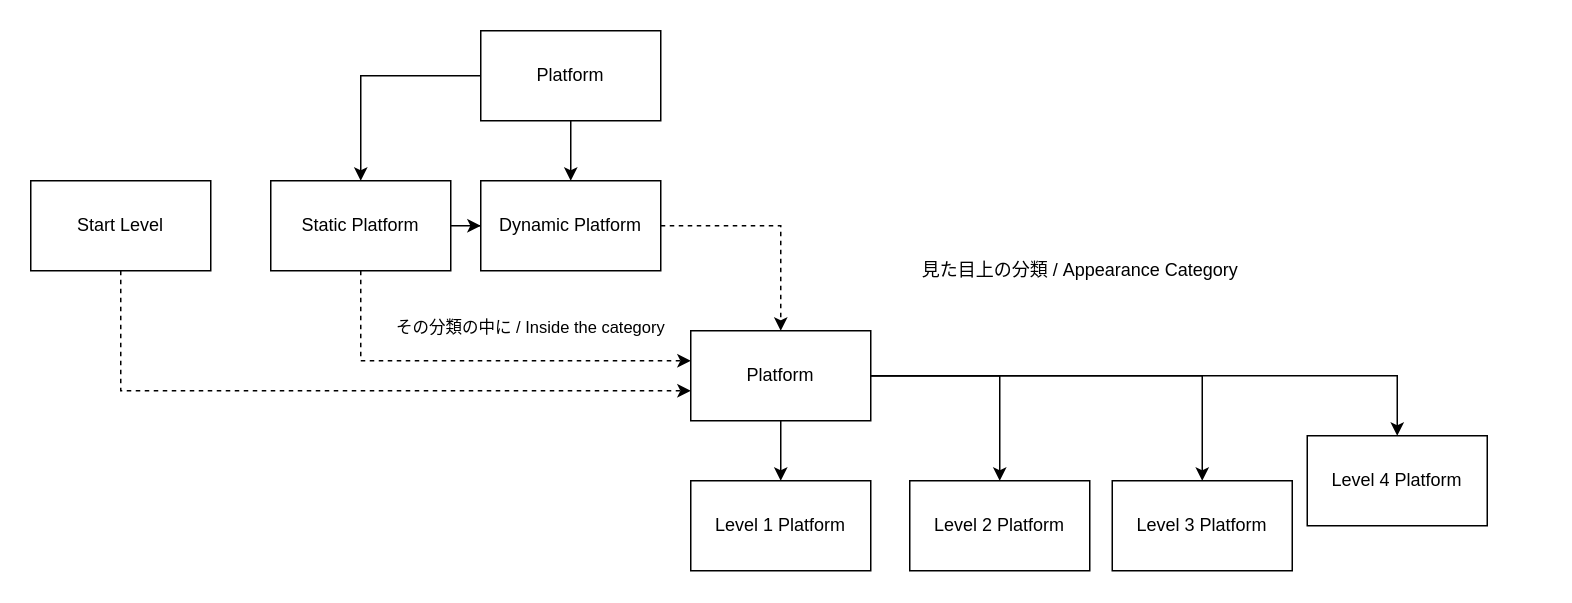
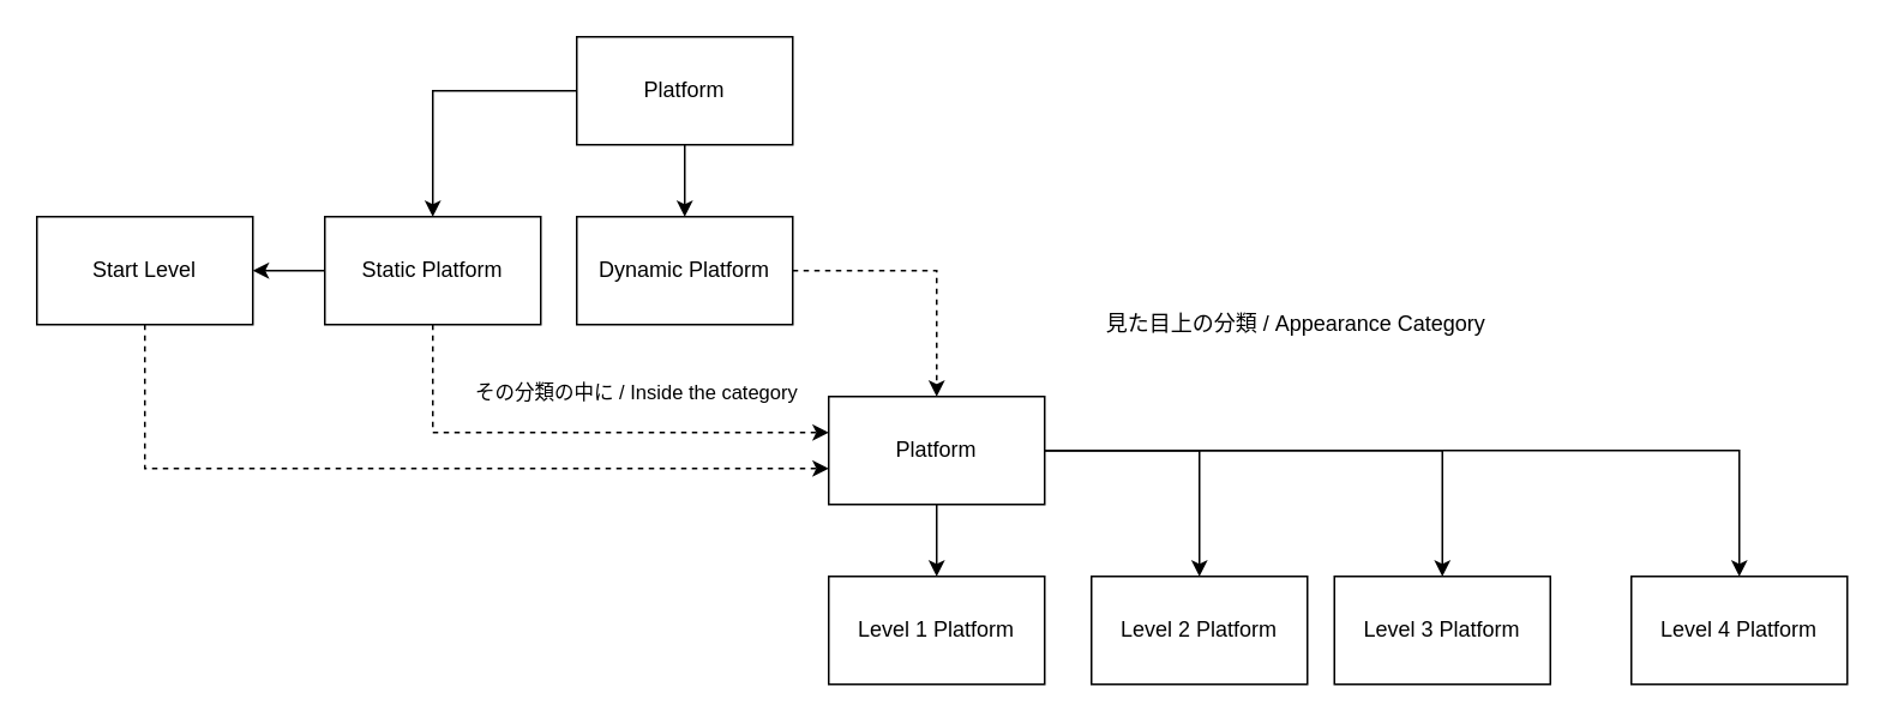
- <mxCell id="4" value="" style="edgeStyle=orthogonalEdgeStyle;rounded=0;orthogonalLoop=1;jettySize=auto;html=1;" edge="1" parent="1" source="7" target="8"><mxGeometry relative="1" as="geometry" /></mxCell>
+ <mxCell id="4" value="" style="edgeStyle=orthogonalEdgeStyle;rounded=0;orthogonalLoop=1;jettySize=auto;html=1;" edge="1" parent="1" source="7" target="9"><mxGeometry relative="1" as="geometry" /></mxCell>
- <mxCell id="19" value="Level 4 Platform" style="rounded=0;whiteSpace=wrap;html=1;" vertex="1" parent="1"><mxGeometry x="871" y="290" width="120" height="60" as="geometry" /></mxCell>
+ <mxCell id="19" value="Level 4 Platform" style="rounded=0;whiteSpace=wrap;html=1;" vertex="1" parent="1"><mxGeometry x="906" y="320" width="120" height="60" as="geometry" /></mxCell>
